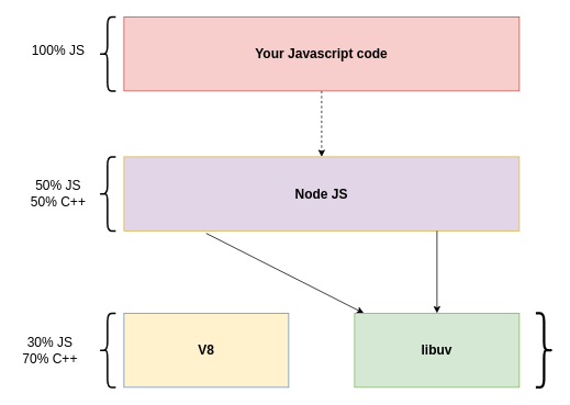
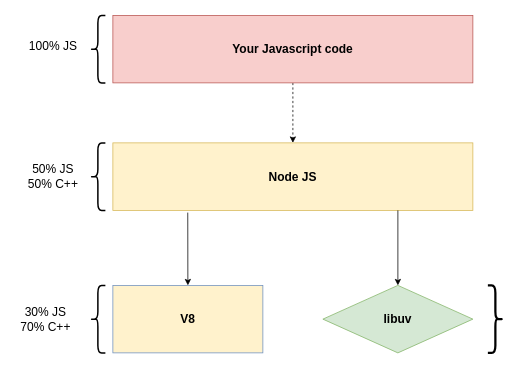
- <mxCell id="4" value="Node JS" style="rounded=0;whiteSpace=wrap;html=1;fontSize=16;fontStyle=1;fillColor=#e1d5e7;strokeColor=#d6b656;" vertex="1" parent="1"><mxGeometry x="150" y="190" width="480" height="90" as="geometry" /></mxCell>
+ <mxCell id="4" value="Node JS" style="rounded=0;whiteSpace=wrap;html=1;fontSize=16;fontStyle=1;fillColor=#fff2cc;strokeColor=#d6b656;" vertex="1" parent="1"><mxGeometry x="150" y="190" width="480" height="90" as="geometry" /></mxCell>
- <mxCell id="6" value="" style="endArrow=classic;html=1;rounded=1;sketch=0;curved=0;exitX=0.208;exitY=1.033;exitDx=0;exitDy=0;exitPerimeter=0;" edge="1" parent="1" source="4" target="7"><mxGeometry width="50" height="50" relative="1" as="geometry"><mxPoint x="350" y="370" as="sourcePoint" /><mxPoint x="400" y="320" as="targetPoint" /></mxGeometry></mxCell>
+ <mxCell id="6" value="" style="endArrow=classic;html=1;rounded=1;sketch=0;curved=0;entryX=0.5;entryY=0;entryDx=0;entryDy=0;exitX=0.208;exitY=1.033;exitDx=0;exitDy=0;exitPerimeter=0;" edge="1" parent="1" source="4" target="5"><mxGeometry width="50" height="50" relative="1" as="geometry"><mxPoint x="350" y="370" as="sourcePoint" /><mxPoint x="400" y="320" as="targetPoint" /></mxGeometry></mxCell>
- <mxCell id="7" value="libuv" style="rounded=0;whiteSpace=wrap;html=1;fontSize=16;fontStyle=1;fillColor=#d5e8d4;strokeColor=#82b366;" vertex="1" parent="1"><mxGeometry x="430" y="380" width="200" height="90" as="geometry" /></mxCell>
+ <mxCell id="7" value="libuv" style="rhombus;whiteSpace=wrap;html=1;fontSize=16;fontStyle=1;fillColor=#d5e8d4;strokeColor=#82b366;" vertex="1" parent="1"><mxGeometry x="430" y="380" width="200" height="90" as="geometry" /></mxCell>
